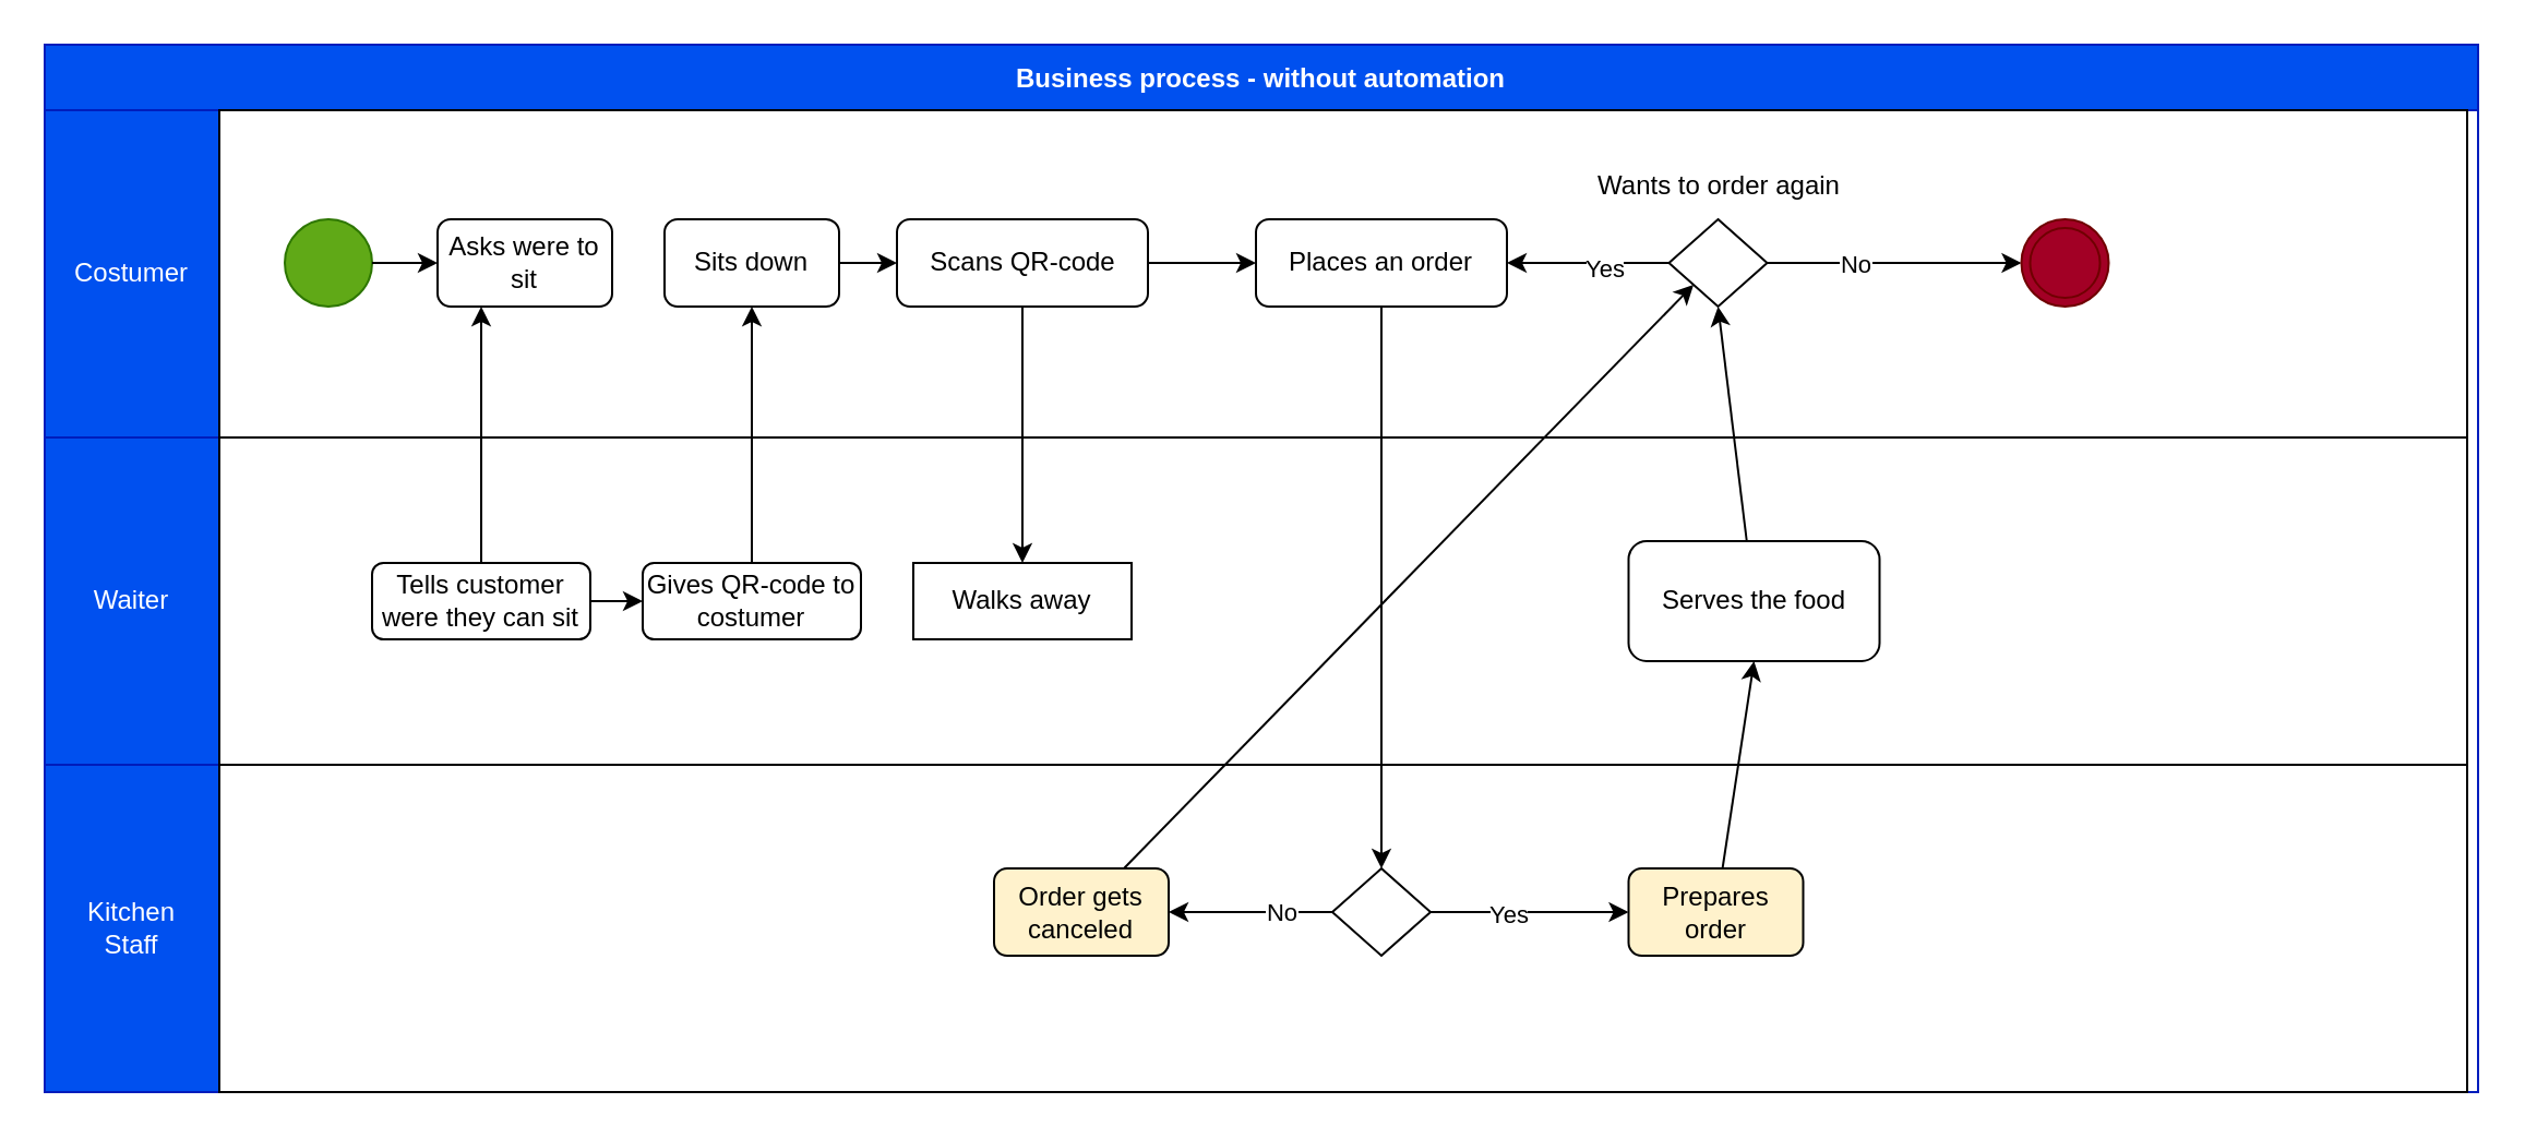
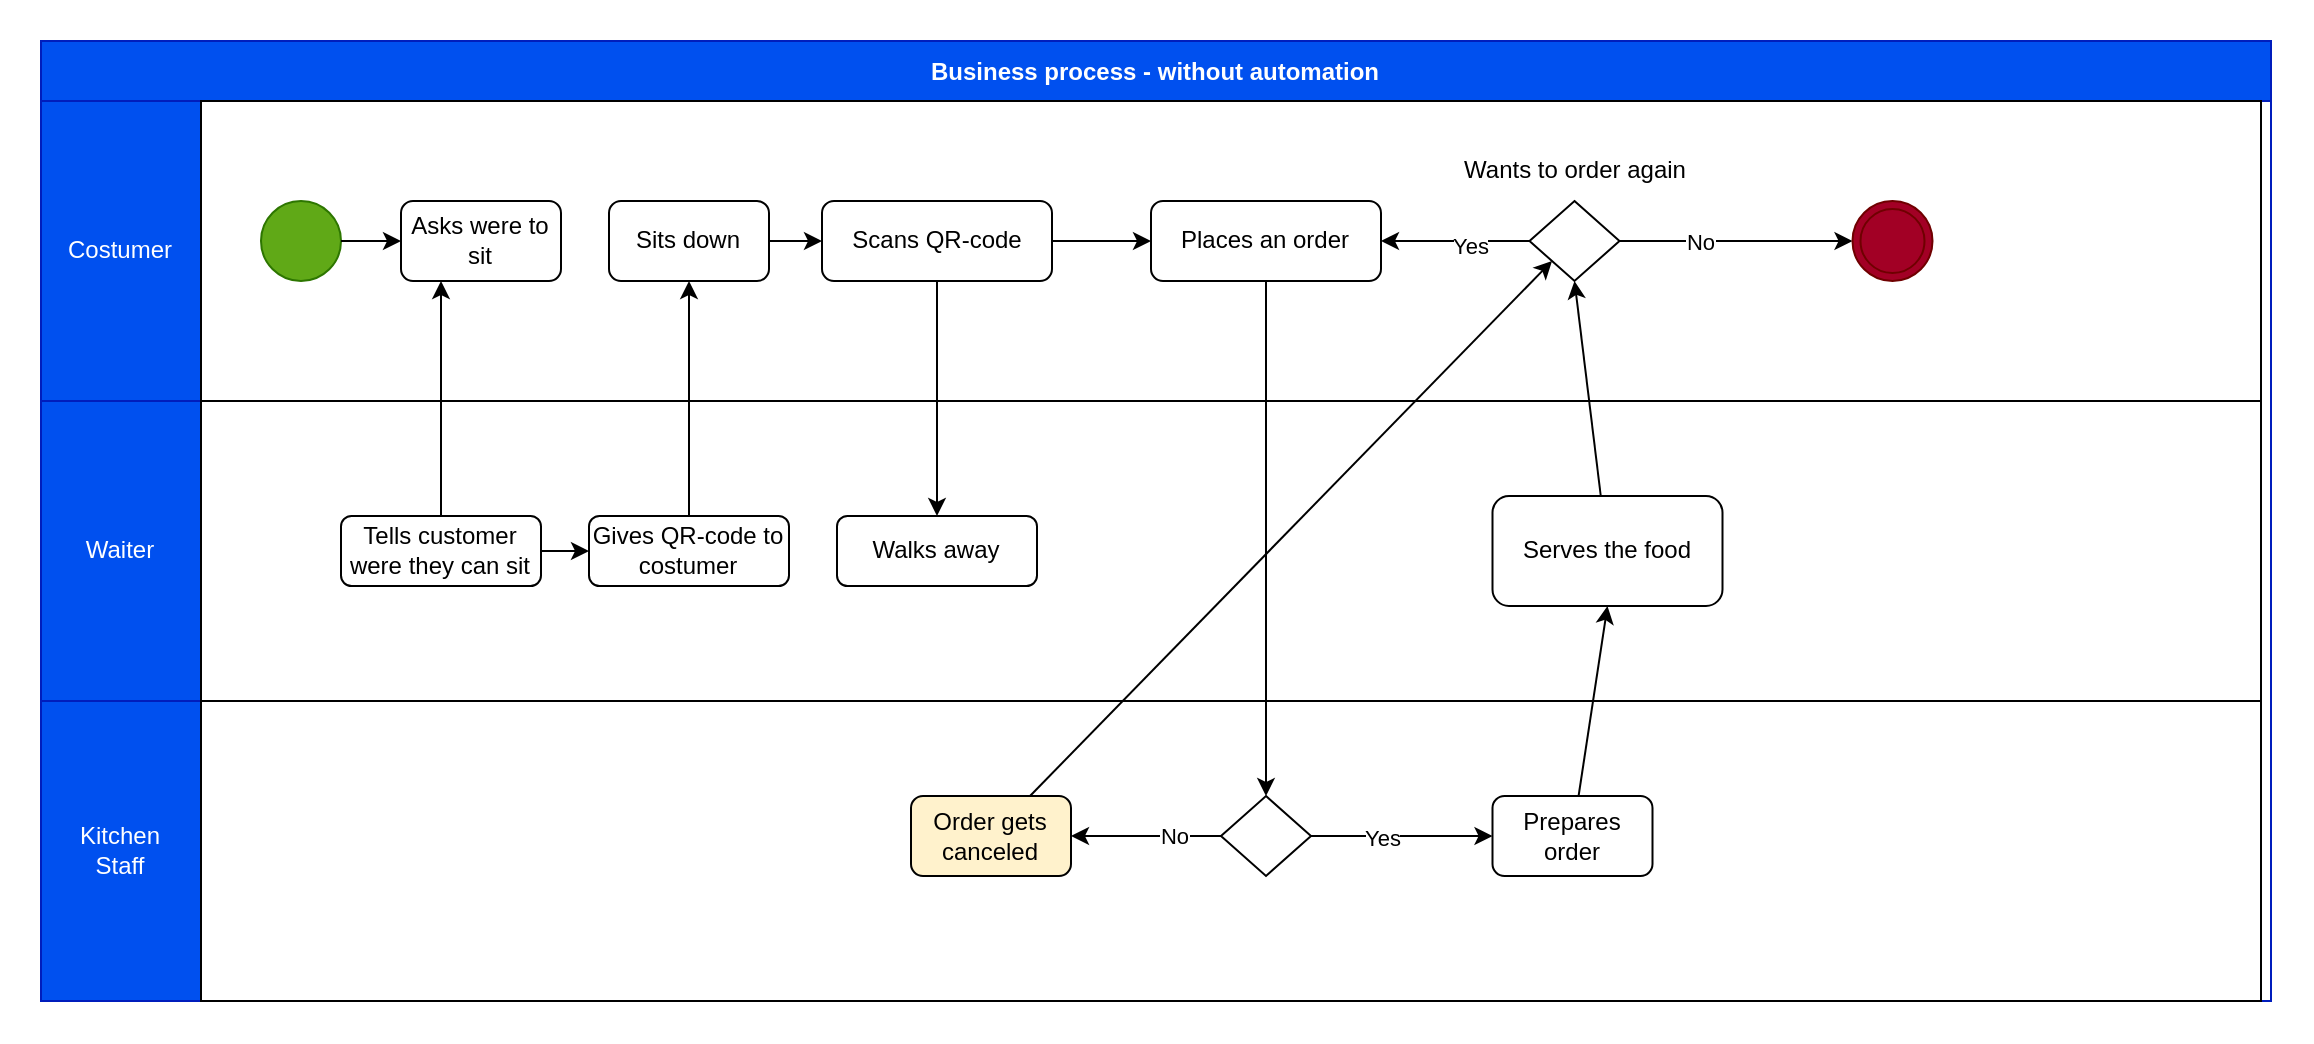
- <mxCell id="38" value="Walks away" style="whiteSpace=wrap;html=1;rounded=0;" parent="2" vertex="1"><mxGeometry x="398" y="237.5" width="100" height="35" as="geometry" /></mxCell>
+ <mxCell id="38" value="Walks away" style="rounded=1;whiteSpace=wrap;html=1;" parent="2" vertex="1"><mxGeometry x="398" y="237.5" width="100" height="35" as="geometry" /></mxCell>
- <mxCell id="27" value="Prepares order" style="rounded=1;whiteSpace=wrap;html=1;fillColor=#fff2cc;" parent="2" vertex="1"><mxGeometry x="725.75" y="377.5" width="80" height="40" as="geometry" /></mxCell>
+ <mxCell id="27" value="Prepares order" style="rounded=1;whiteSpace=wrap;html=1;" parent="2" vertex="1"><mxGeometry x="725.75" y="377.5" width="80" height="40" as="geometry" /></mxCell>
